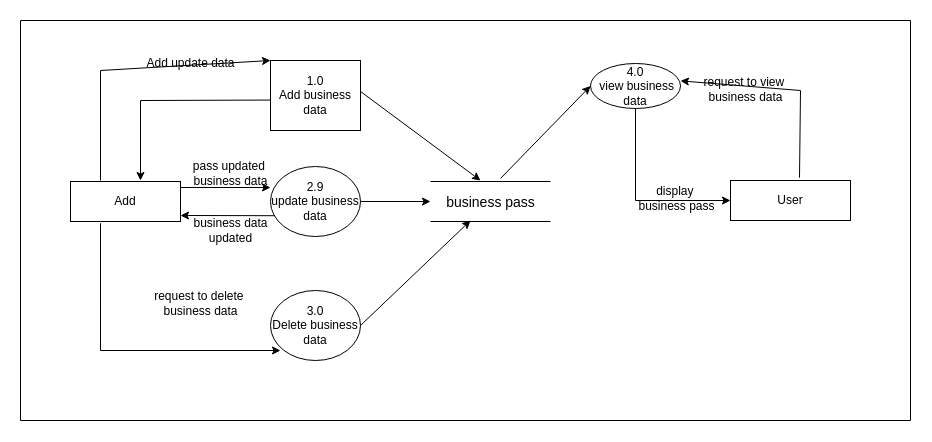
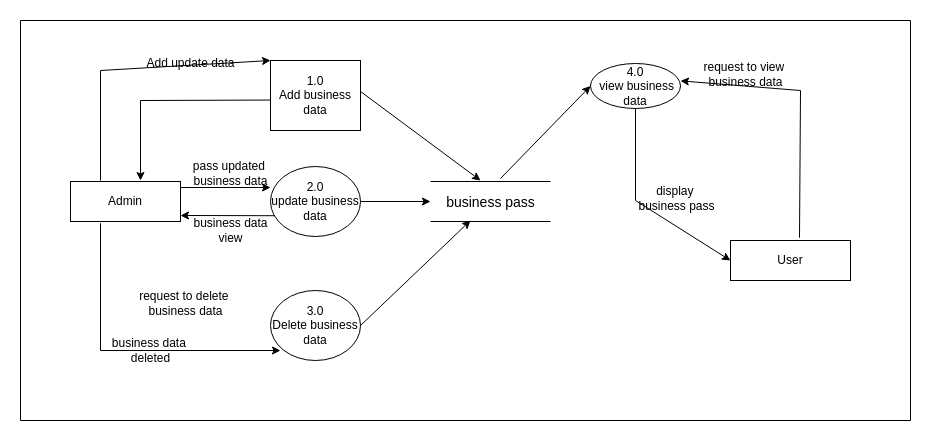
- <mxCell id="24" value="request to view&amp;nbsp;&lt;div&gt;business data&lt;/div&gt;" style="text;html=1;align=center;verticalAlign=middle;resizable=0;points=[];autosize=1;strokeColor=none;fillColor=none;" vertex="1" parent="1"><mxGeometry x="690" y="69" width="110" height="40" as="geometry" /></mxCell>
+ <mxCell id="24" value="request to view&amp;nbsp;&lt;div&gt;business data&lt;/div&gt;" style="text;html=1;align=center;verticalAlign=middle;resizable=0;points=[];autosize=1;strokeColor=none;fillColor=none;" vertex="1" parent="1"><mxGeometry x="690" y="54" width="110" height="40" as="geometry" /></mxCell>
- <mxCell id="21" value="User" style="rounded=0;whiteSpace=wrap;html=1;" vertex="1" parent="1"><mxGeometry x="730" y="180" width="120" height="40" as="geometry" /></mxCell>
+ <mxCell id="21" value="User" style="rounded=0;whiteSpace=wrap;html=1;" vertex="1" parent="1"><mxGeometry x="730" y="240" width="120" height="40" as="geometry" /></mxCell>
- <mxCell id="2" value="Add" style="rounded=0;whiteSpace=wrap;html=1;" vertex="1" parent="1"><mxGeometry x="70" y="181" width="110" height="40" as="geometry" /></mxCell>
+ <mxCell id="2" value="Admin" style="rounded=0;whiteSpace=wrap;html=1;" vertex="1" parent="1"><mxGeometry x="70" y="181" width="110" height="40" as="geometry" /></mxCell>
- <mxCell id="8" value="2.9&lt;div&gt;update business data&lt;/div&gt;" style="ellipse;whiteSpace=wrap;html=1;" vertex="1" parent="1"><mxGeometry x="270" y="166" width="90" height="70" as="geometry" /></mxCell>
+ <mxCell id="8" value="2.0&lt;div&gt;update business data&lt;/div&gt;" style="ellipse;whiteSpace=wrap;html=1;" vertex="1" parent="1"><mxGeometry x="270" y="166" width="90" height="70" as="geometry" /></mxCell>
- <mxCell id="17" value="business data&lt;div&gt;updated&lt;/div&gt;" style="text;html=1;align=center;verticalAlign=middle;resizable=0;points=[];autosize=1;strokeColor=none;fillColor=none;" vertex="1" parent="1"><mxGeometry x="180" y="210" width="100" height="40" as="geometry" /></mxCell>
+ <mxCell id="17" value="business data&lt;div&gt;view&lt;/div&gt;" style="text;html=1;align=center;verticalAlign=middle;resizable=0;points=[];autosize=1;strokeColor=none;fillColor=none;" vertex="1" parent="1"><mxGeometry x="180" y="210" width="100" height="40" as="geometry" /></mxCell>
- <mxCell id="18" value="request to delete&amp;nbsp;&lt;div&gt;business data&lt;/div&gt;" style="text;html=1;align=center;verticalAlign=middle;resizable=0;points=[];autosize=1;strokeColor=none;fillColor=none;" vertex="1" parent="1"><mxGeometry x="140" y="283" width="120" height="40" as="geometry" /></mxCell>
+ <mxCell id="18" value="request to delete&amp;nbsp;&lt;div&gt;business data&lt;/div&gt;" style="text;html=1;align=center;verticalAlign=middle;resizable=0;points=[];autosize=1;strokeColor=none;fillColor=none;" vertex="1" parent="1"><mxGeometry x="125" y="283" width="120" height="40" as="geometry" /></mxCell>
+ <mxCell id="19" value="business data&amp;nbsp;&lt;div&gt;deleted&lt;/div&gt;" style="text;html=1;align=center;verticalAlign=middle;resizable=0;points=[];autosize=1;strokeColor=none;fillColor=none;" vertex="1" parent="1"><mxGeometry x="100" y="330" width="100" height="40" as="geometry" /></mxCell>
